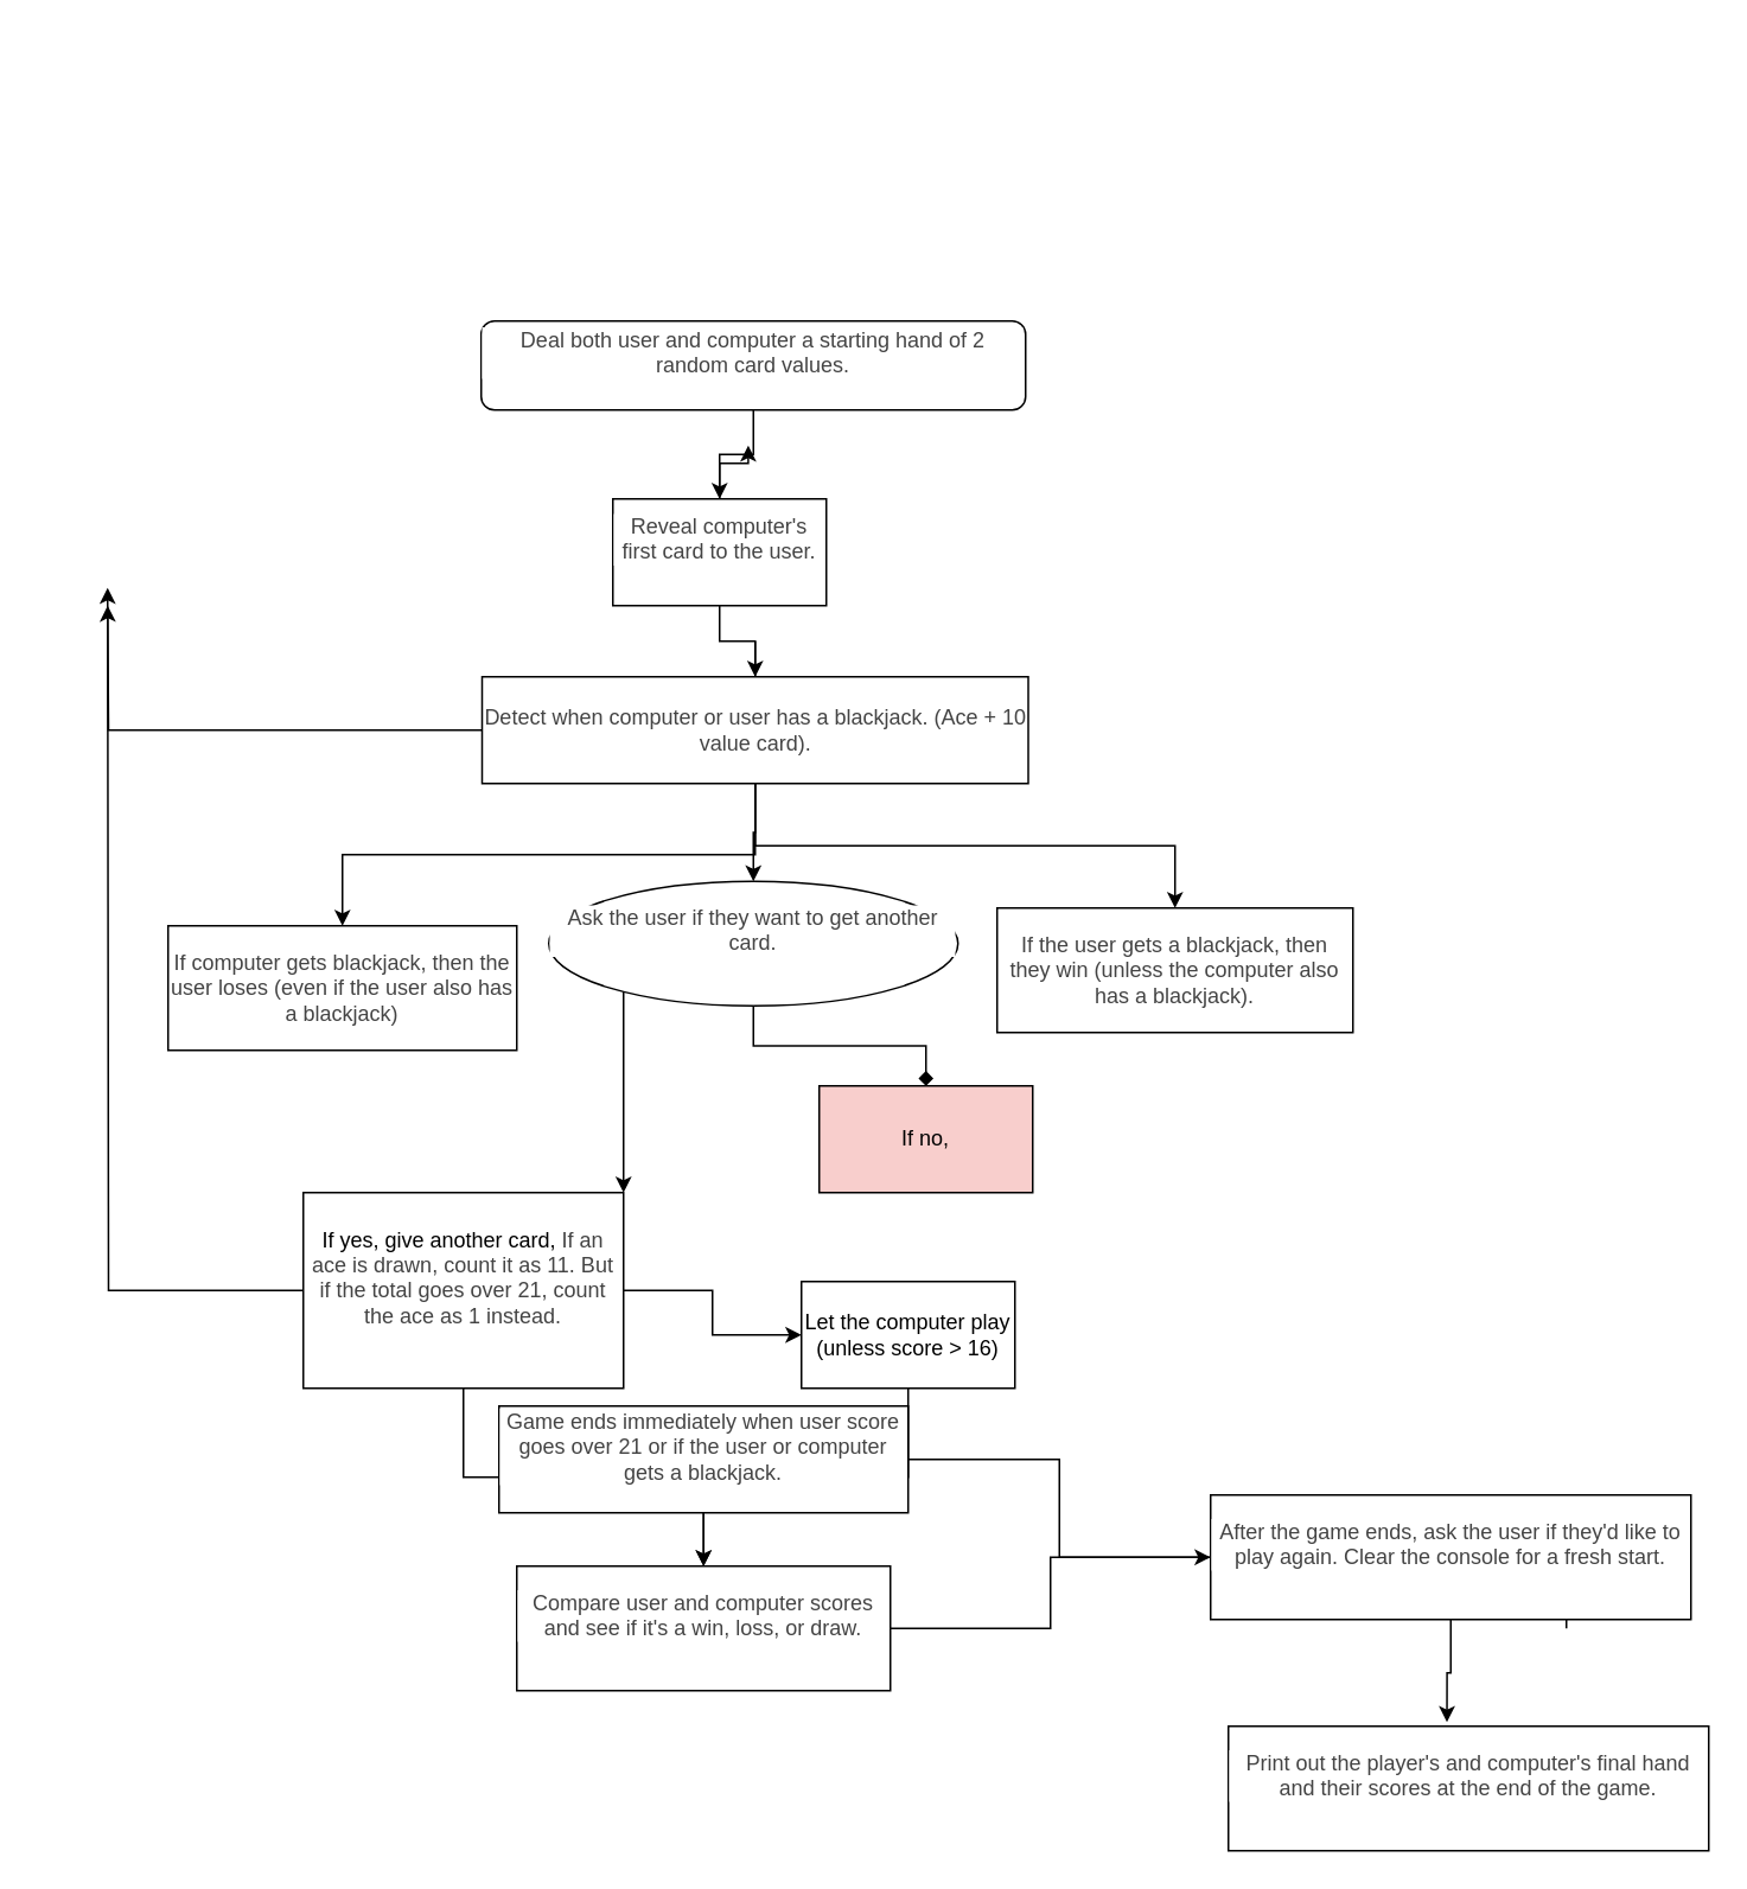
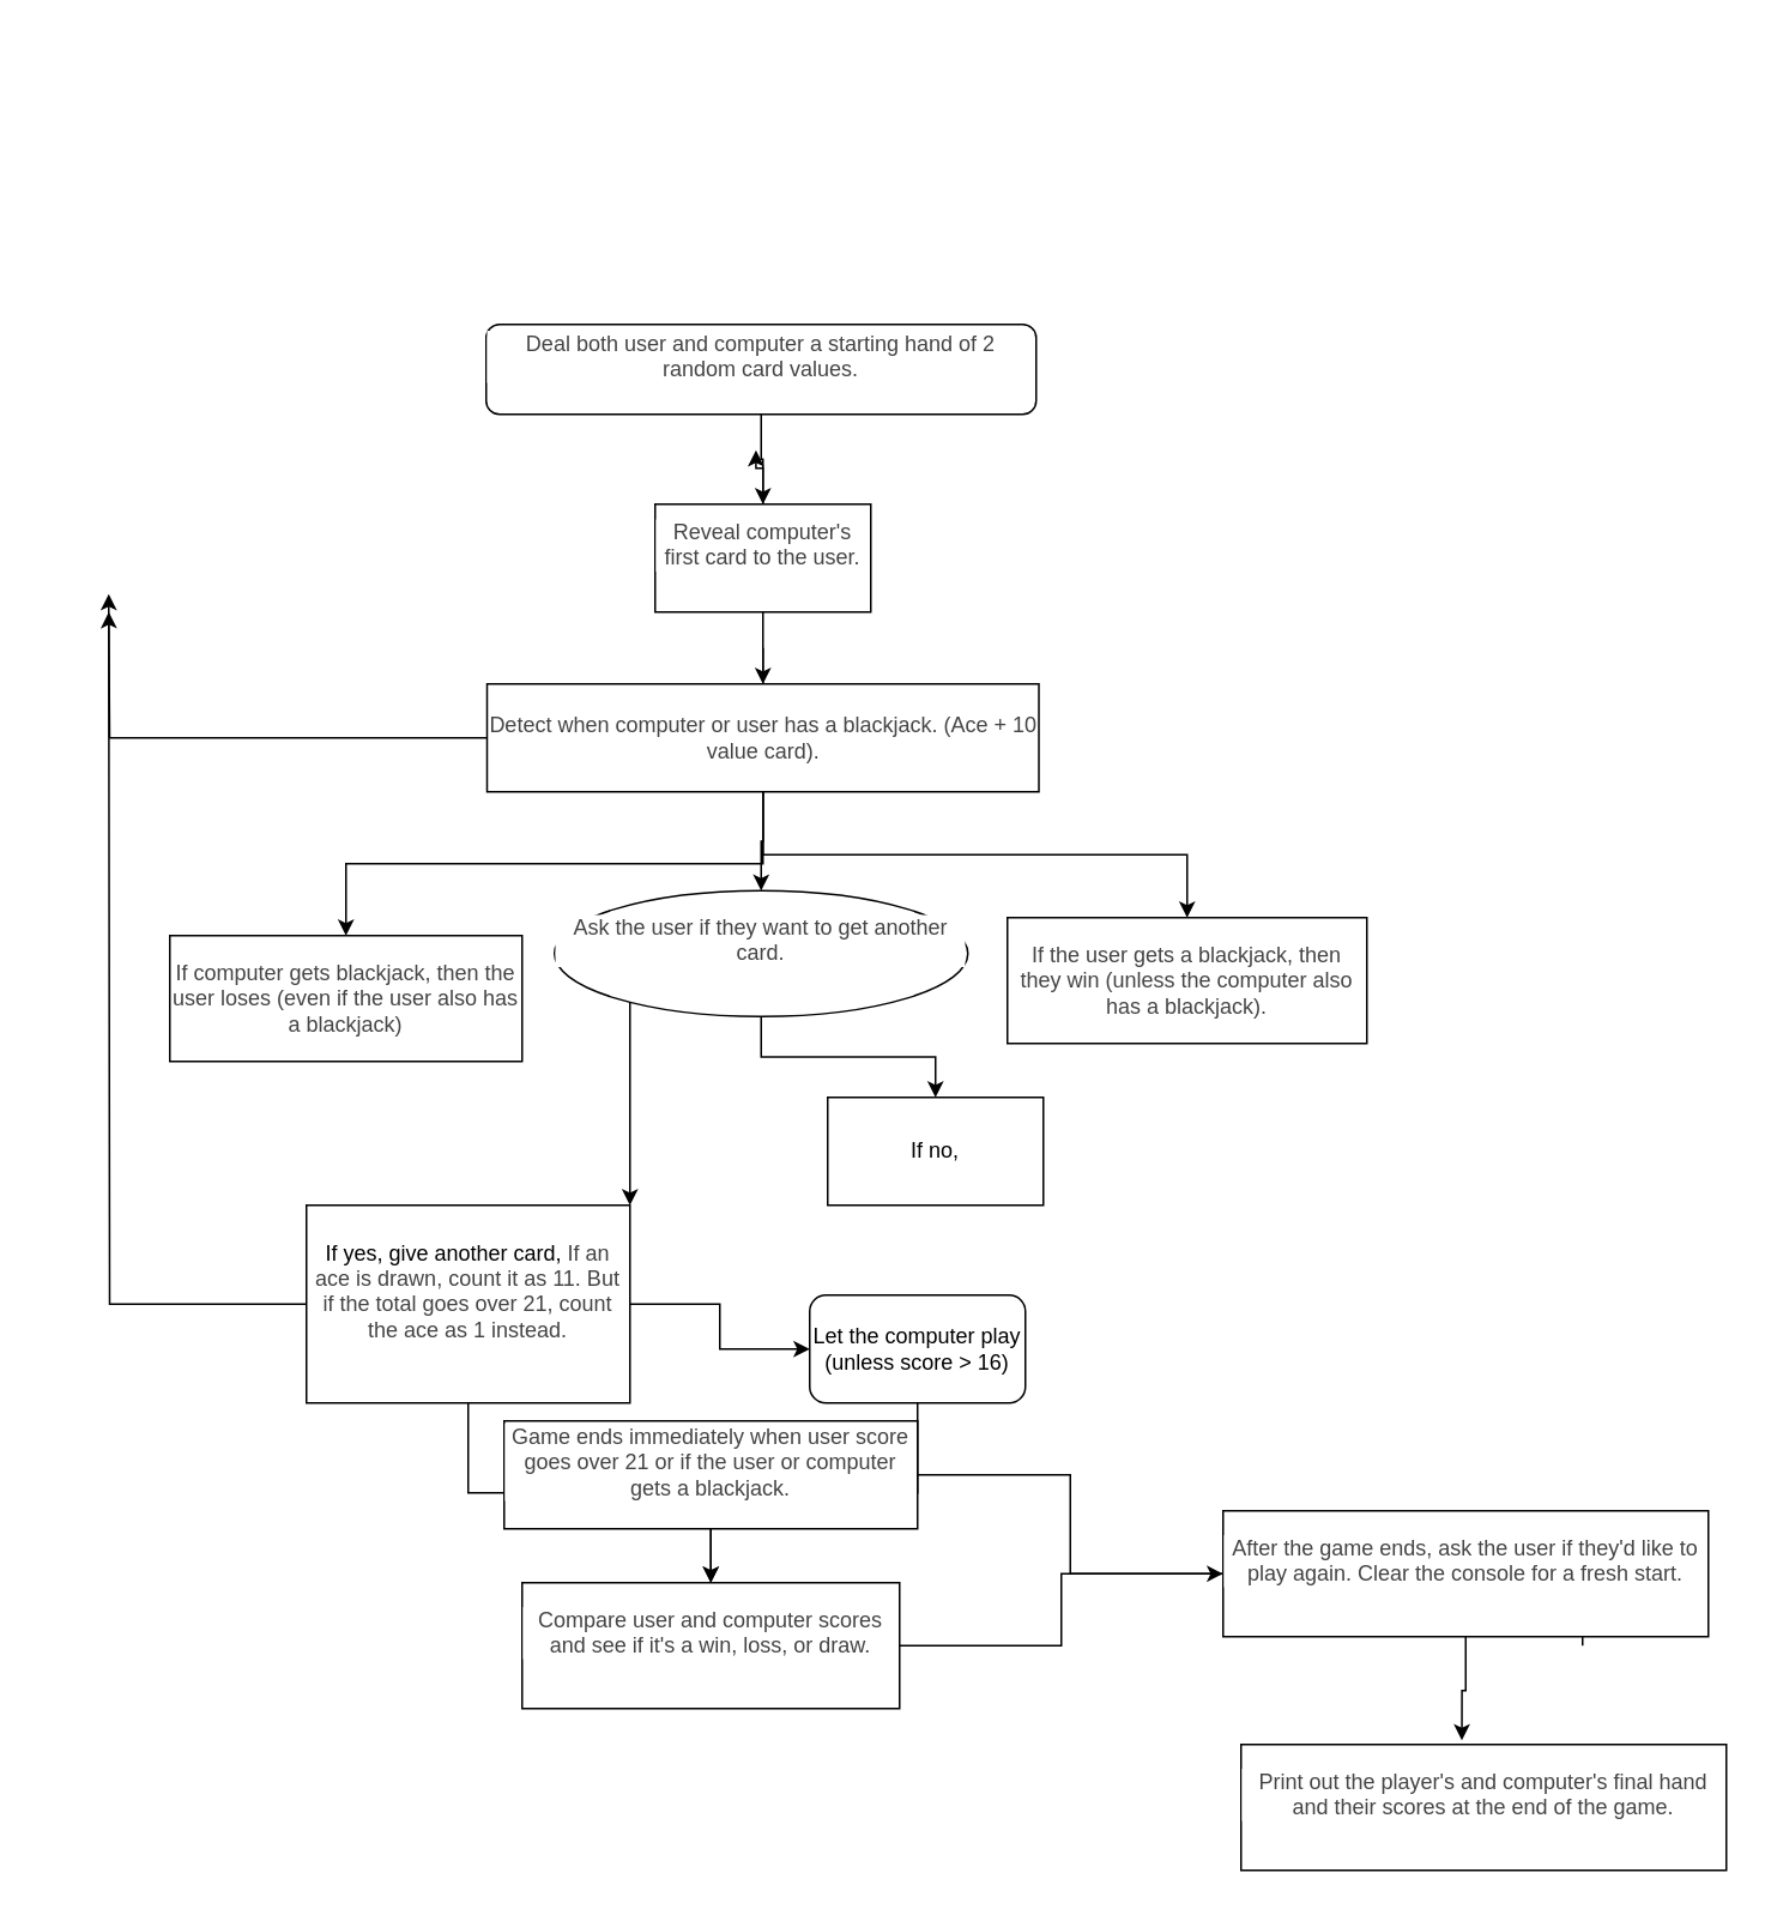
- <mxCell id="19" value="&lt;p style=&quot;font-family: &amp;#34;verdana&amp;#34; , &amp;#34;arial&amp;#34; , &amp;#34;helvetica&amp;#34; , sans-serif ; color: rgb(68 , 68 , 68) ; margin-top: 0px ; margin-bottom: 0px ; background-color: rgb(255 , 255 , 255)&quot;&gt;&lt;font style=&quot;font-size: 12px&quot;&gt;Reveal computer's first card to the user.&lt;/font&gt;&lt;/p&gt;&lt;div&gt;&lt;br&gt;&lt;/div&gt;" style="rounded=0;whiteSpace=wrap;html=1;shadow=0;fontSize=12;" vertex="1" parent="1"><mxGeometry x="344" y="280" width="120" height="60" as="geometry" /></mxCell>
+ <mxCell id="19" value="&lt;p style=&quot;font-family: &amp;#34;verdana&amp;#34; , &amp;#34;arial&amp;#34; , &amp;#34;helvetica&amp;#34; , sans-serif ; color: rgb(68 , 68 , 68) ; margin-top: 0px ; margin-bottom: 0px ; background-color: rgb(255 , 255 , 255)&quot;&gt;&lt;font style=&quot;font-size: 12px&quot;&gt;Reveal computer's first card to the user.&lt;/font&gt;&lt;/p&gt;&lt;div&gt;&lt;br&gt;&lt;/div&gt;" style="rounded=0;whiteSpace=wrap;html=1;shadow=0;fontSize=12;" vertex="1" parent="1"><mxGeometry x="364" y="280" width="120" height="60" as="geometry" /></mxCell>
- <mxCell id="15" style="edgeStyle=orthogonalEdgeStyle;rounded=0;orthogonalLoop=1;jettySize=auto;html=1;fontSize=12;entryX=0.5;entryY=0;entryDx=0;entryDy=0;endArrow=diamond;" edge="1" parent="1" source="16" target="23"><mxGeometry relative="1" as="geometry"><mxPoint x="520" y="570" as="targetPoint" /></mxGeometry></mxCell>
+ <mxCell id="15" style="edgeStyle=orthogonalEdgeStyle;rounded=0;orthogonalLoop=1;jettySize=auto;html=1;fontSize=12;entryX=0.5;entryY=0;entryDx=0;entryDy=0;" edge="1" parent="1" source="16" target="23"><mxGeometry relative="1" as="geometry"><mxPoint x="520" y="570" as="targetPoint" /></mxGeometry></mxCell>
- <mxCell id="23" value="If no,&lt;br&gt;" style="rounded=0;whiteSpace=wrap;html=1;shadow=0;fontSize=12;fillColor=#f8cecc;" vertex="1" parent="1"><mxGeometry x="460" y="610" width="120" height="60" as="geometry" /></mxCell>
+ <mxCell id="23" value="If no,&lt;br&gt;" style="rounded=0;whiteSpace=wrap;html=1;shadow=0;fontSize=12;" vertex="1" parent="1"><mxGeometry x="460" y="610" width="120" height="60" as="geometry" /></mxCell>
- <mxCell id="29" value="Let the computer play (unless score &amp;gt; 16)" style="rounded=0;whiteSpace=wrap;html=1;shadow=0;fontSize=12;" vertex="1" parent="1"><mxGeometry x="450" y="720" width="120" height="60" as="geometry" /></mxCell>
+ <mxCell id="29" value="Let the computer play (unless score &amp;gt; 16)" style="whiteSpace=wrap;html=1;shadow=0;fontSize=12;rounded=1;" vertex="1" parent="1"><mxGeometry x="450" y="720" width="120" height="60" as="geometry" /></mxCell>
